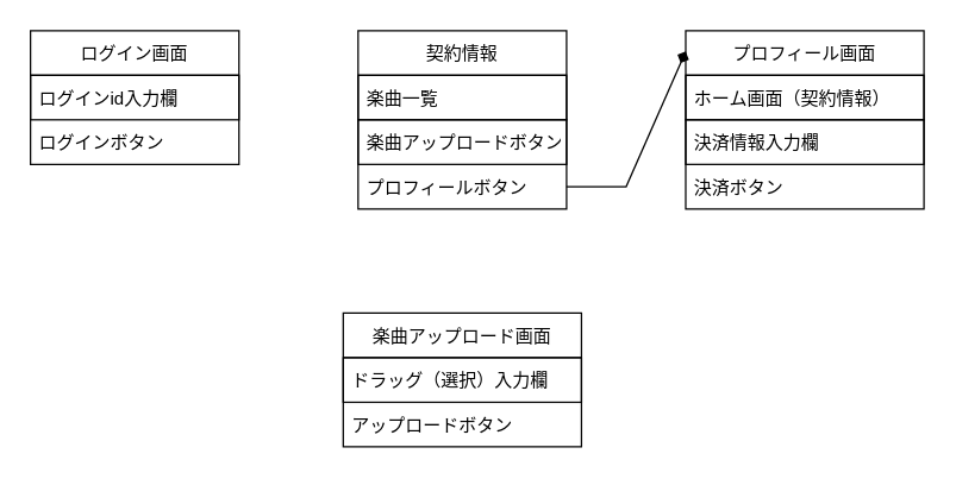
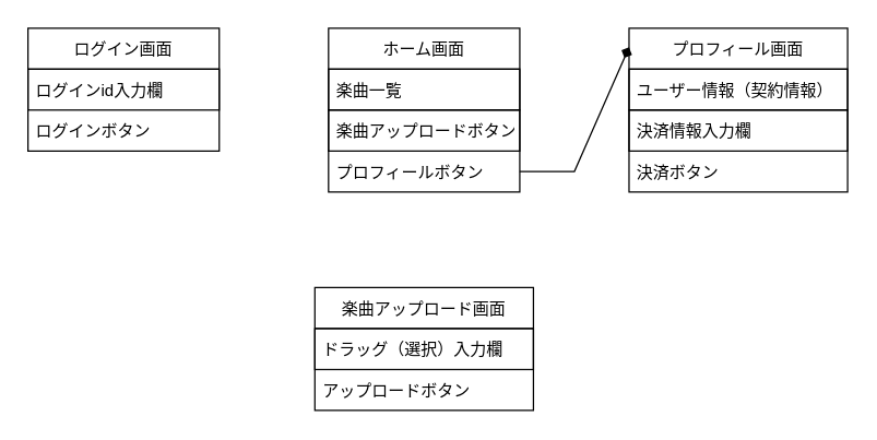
- <mxCell id="5" value="契約情報" style="swimlane;fontStyle=0;childLayout=stackLayout;horizontal=1;startSize=30;horizontalStack=0;resizeParent=1;resizeParentMax=0;resizeLast=0;collapsible=1;marginBottom=0;" vertex="1" parent="1"><mxGeometry x="240" y="20" width="140" height="120" as="geometry" /></mxCell>
+ <mxCell id="5" value="ホーム画面" style="swimlane;fontStyle=0;childLayout=stackLayout;horizontal=1;startSize=30;horizontalStack=0;resizeParent=1;resizeParentMax=0;resizeLast=0;collapsible=1;marginBottom=0;" vertex="1" parent="1"><mxGeometry x="240" y="20" width="140" height="120" as="geometry" /></mxCell>
- <mxCell id="10" value="ホーム画面（契約情報）" style="text;strokeColor=default;fillColor=none;align=left;verticalAlign=middle;spacingLeft=4;spacingRight=4;overflow=hidden;points=[[0,0.5],[1,0.5]];portConstraint=eastwest;rotatable=0;" vertex="1" parent="9"><mxGeometry y="30" width="160" height="30" as="geometry" /></mxCell>
+ <mxCell id="10" value="ユーザー情報（契約情報）" style="text;strokeColor=default;fillColor=none;align=left;verticalAlign=middle;spacingLeft=4;spacingRight=4;overflow=hidden;points=[[0,0.5],[1,0.5]];portConstraint=eastwest;rotatable=0;" vertex="1" parent="9"><mxGeometry y="30" width="160" height="30" as="geometry" /></mxCell>
